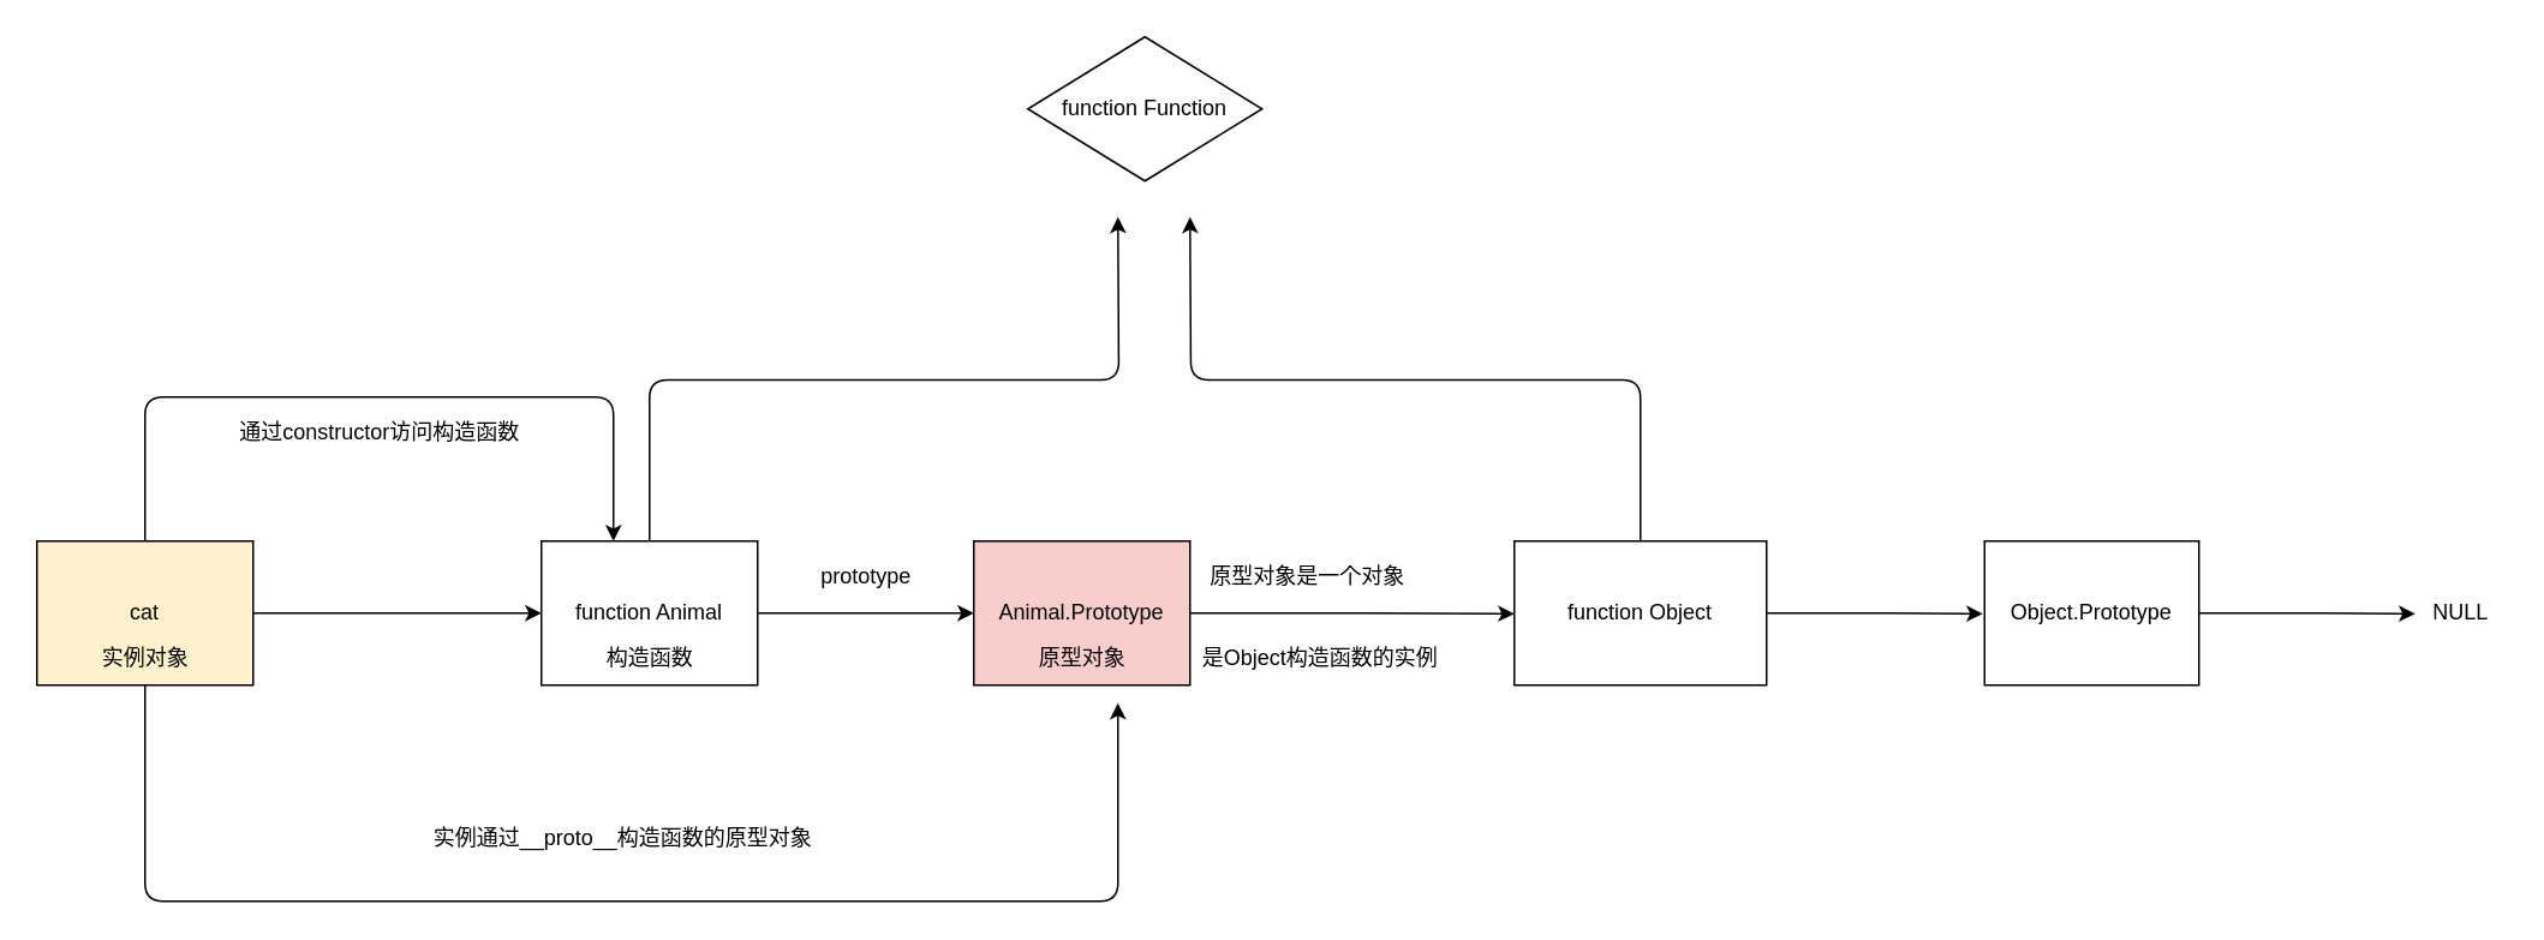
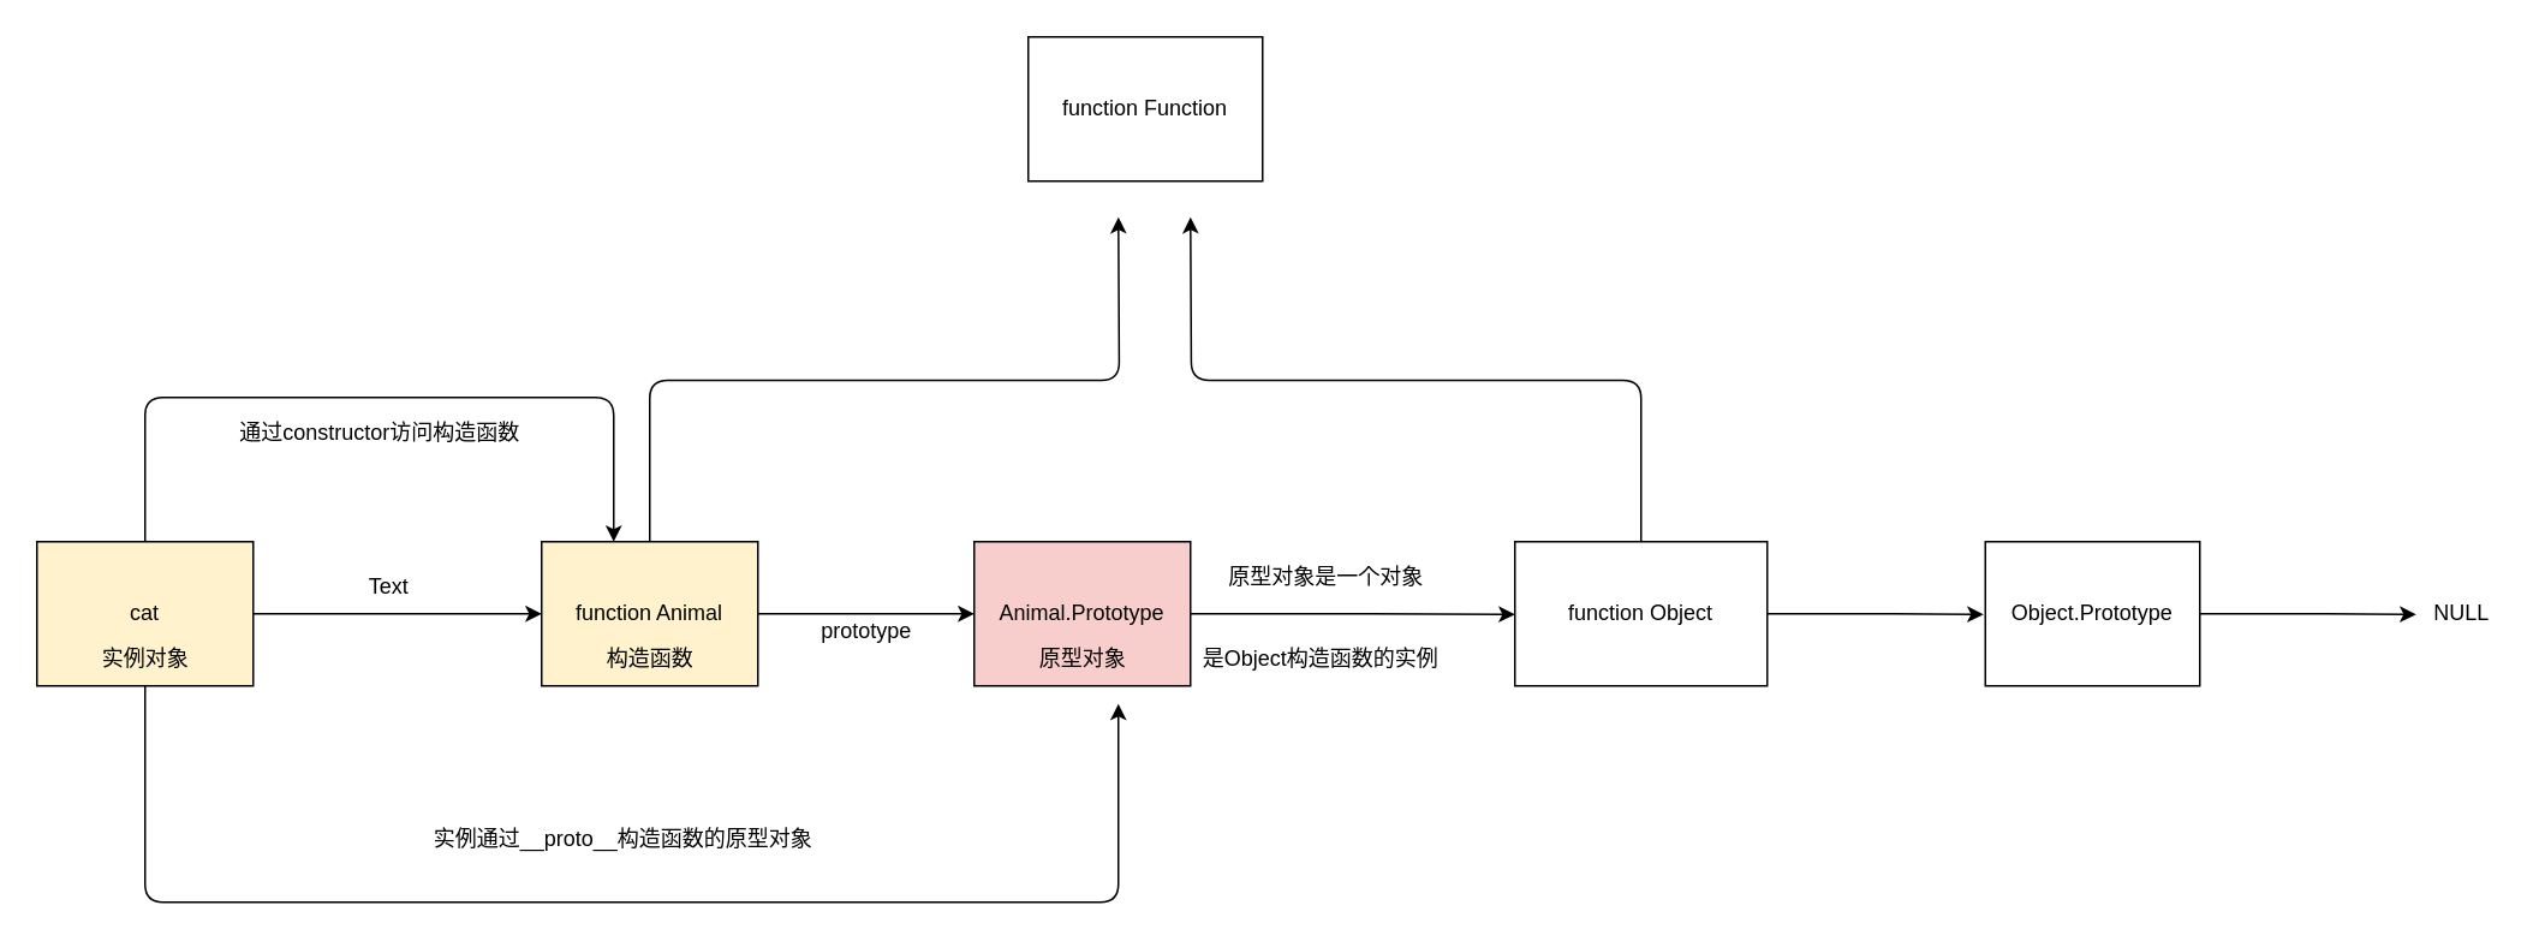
- <mxCell id="26" value="function Function" style="rhombus;whiteSpace=wrap;html=1;" vertex="1" parent="1"><mxGeometry x="570" y="20" width="130" height="80" as="geometry" /></mxCell>
+ <mxCell id="26" value="function Function" style="whiteSpace=wrap;html=1;" vertex="1" parent="1"><mxGeometry x="570" y="20" width="130" height="80" as="geometry" /></mxCell>
- <mxCell id="12" value="prototype" style="text;html=1;align=center;verticalAlign=middle;resizable=0;points=[];autosize=1;strokeColor=none;fillColor=none;" vertex="1" parent="1"><mxGeometry x="445" y="305" width="70" height="30" as="geometry" /></mxCell>
+ <mxCell id="12" value="prototype" style="text;html=1;align=center;verticalAlign=middle;resizable=0;points=[];autosize=1;strokeColor=none;fillColor=none;" vertex="1" parent="1"><mxGeometry x="445" y="335" width="70" height="30" as="geometry" /></mxCell>
- <mxCell id="18" value="原型对象是一个对象" style="text;html=1;align=center;verticalAlign=middle;resizable=0;points=[];autosize=1;strokeColor=none;fillColor=none;" vertex="1" parent="1"><mxGeometry x="660" y="305" width="130" height="30" as="geometry" /></mxCell>
+ <mxCell id="18" value="原型对象是一个对象" style="text;html=1;align=center;verticalAlign=middle;resizable=0;points=[];autosize=1;strokeColor=none;fillColor=none;" vertex="1" parent="1"><mxGeometry x="670" y="305" width="130" height="30" as="geometry" /></mxCell>
+ <mxCell id="11" value="Text" style="text;html=1;align=center;verticalAlign=middle;resizable=0;points=[];autosize=1;strokeColor=none;fillColor=none;" vertex="1" parent="1"><mxGeometry x="190" y="310" width="50" height="30" as="geometry" /></mxCell>
- <mxCell id="10" value="function Animal" style="whiteSpace=wrap;html=1;" vertex="1" parent="1"><mxGeometry x="300" y="300" width="120" height="80" as="geometry" /></mxCell>
+ <mxCell id="10" value="function Animal" style="whiteSpace=wrap;html=1;fillColor=#fff2cc;" vertex="1" parent="1"><mxGeometry x="300" y="300" width="120" height="80" as="geometry" /></mxCell>
